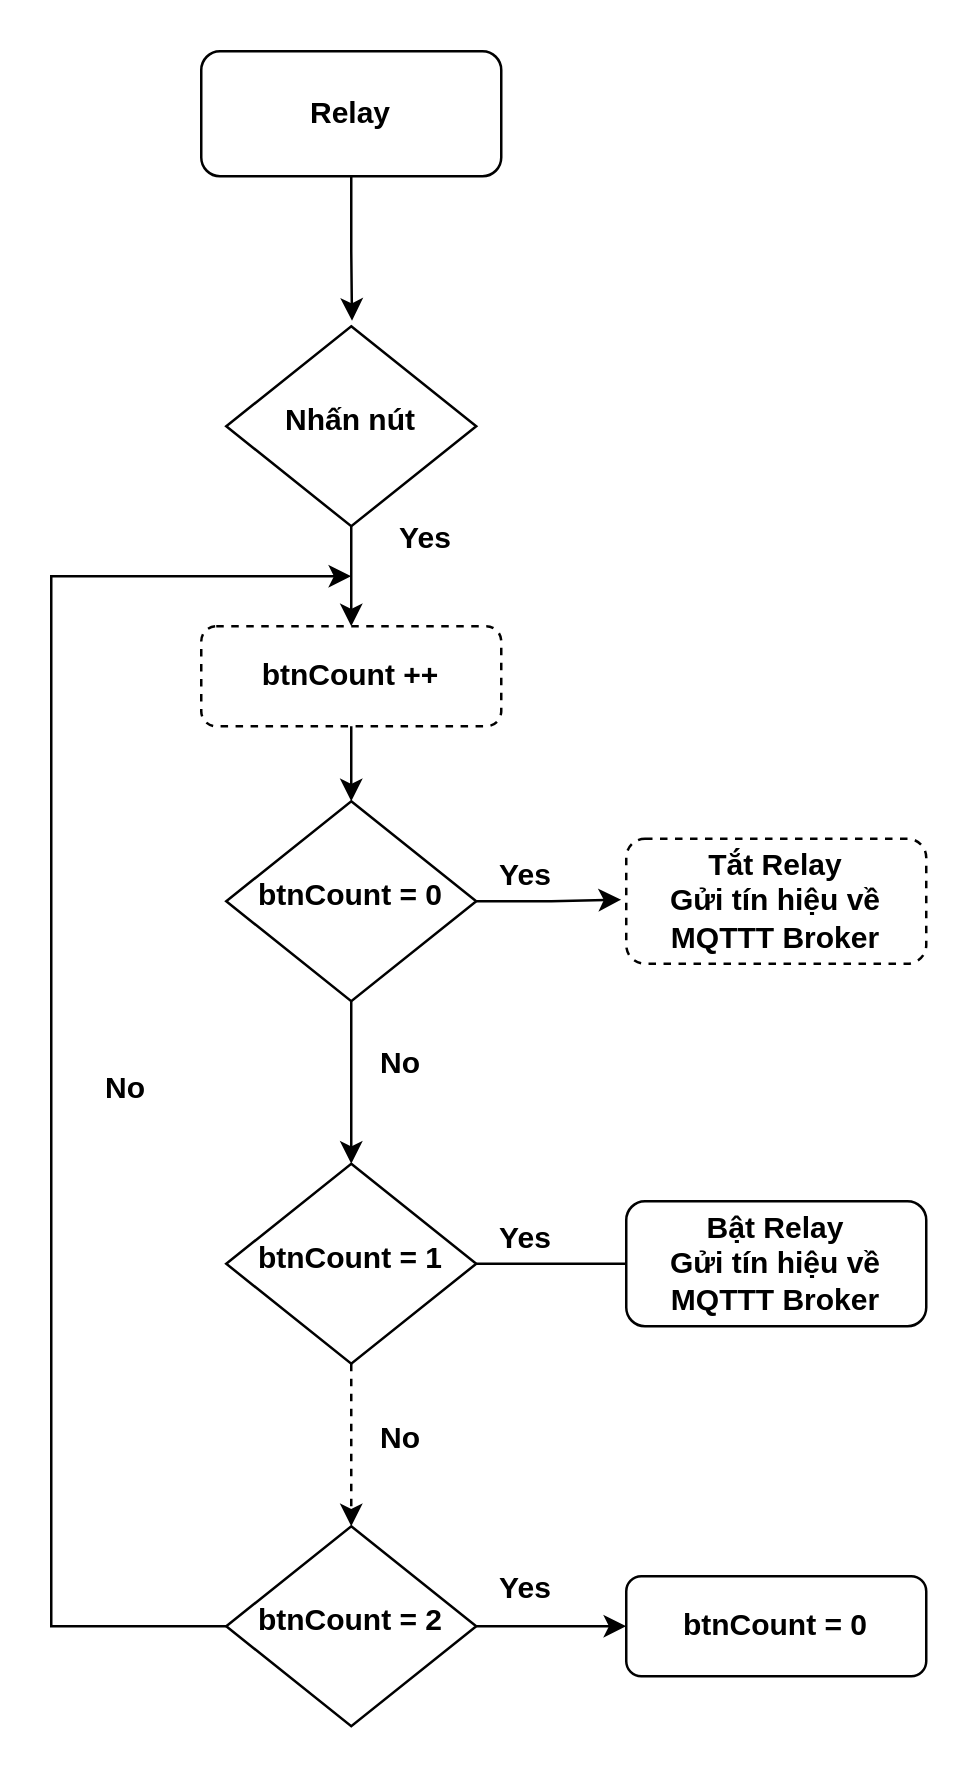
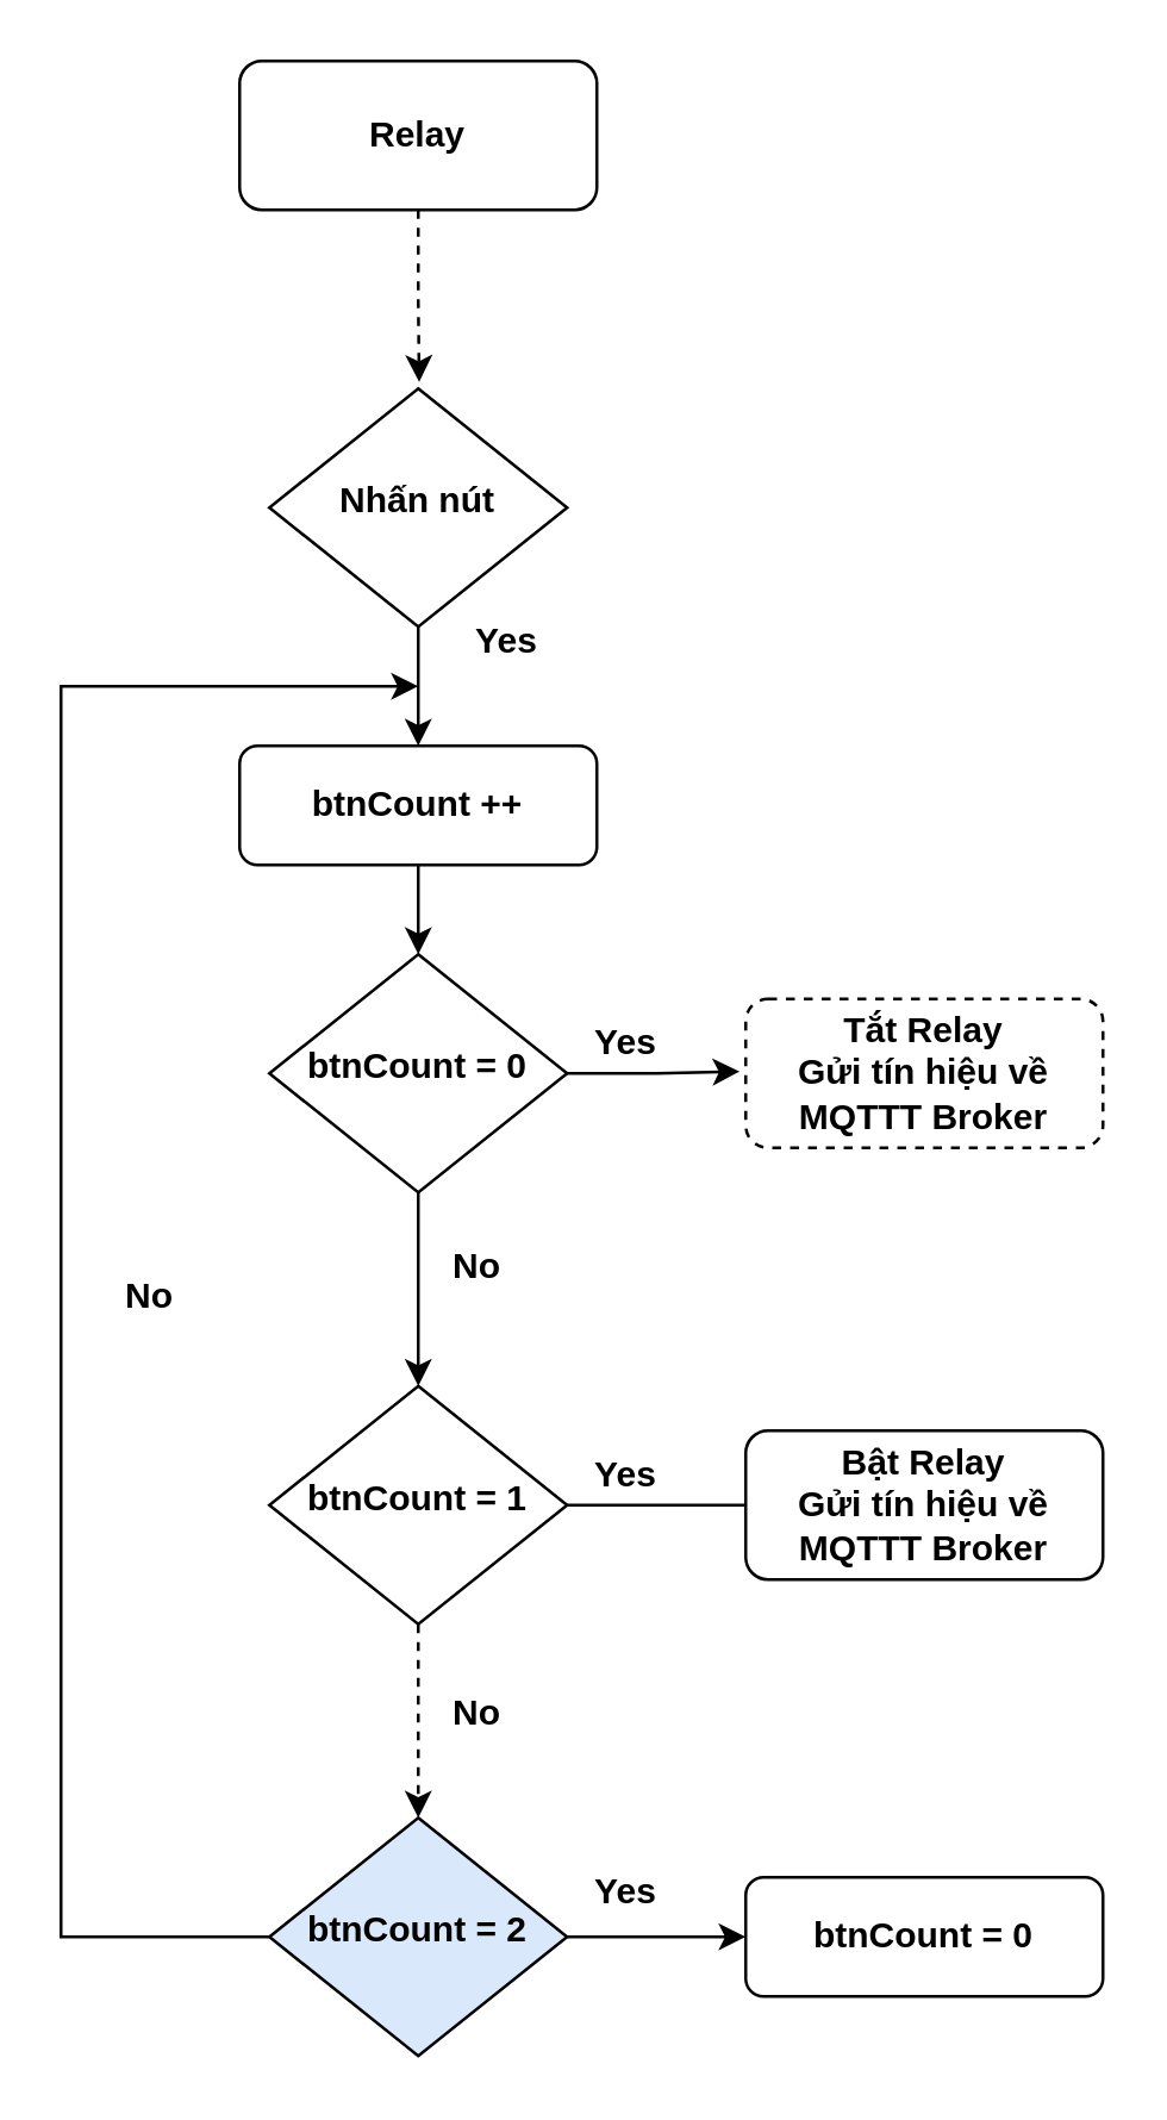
- <mxCell id="2" style="edgeStyle=orthogonalEdgeStyle;rounded=0;orthogonalLoop=1;jettySize=auto;html=1;entryX=0.503;entryY=-0.027;entryDx=0;entryDy=0;entryPerimeter=0;fontStyle=1" edge="1" parent="1" source="3" target="5"><mxGeometry relative="1" as="geometry" /></mxCell>
+ <mxCell id="2" style="edgeStyle=orthogonalEdgeStyle;rounded=0;orthogonalLoop=1;jettySize=auto;html=1;entryX=0.503;entryY=-0.027;entryDx=0;entryDy=0;entryPerimeter=0;fontStyle=1;dashed=1;" edge="1" parent="1" source="3" target="5"><mxGeometry relative="1" as="geometry" /></mxCell>
- <mxCell id="10" value="btnCount ++" style="rounded=1;whiteSpace=wrap;html=1;fontSize=12;glass=0;strokeWidth=1;shadow=0;fontStyle=1;dashed=1;" parent="1" vertex="1"><mxGeometry x="80" y="250" width="120" height="40" as="geometry" /></mxCell>
+ <mxCell id="10" value="btnCount ++" style="rounded=1;whiteSpace=wrap;html=1;fontSize=12;glass=0;strokeWidth=1;shadow=0;fontStyle=1" parent="1" vertex="1"><mxGeometry x="80" y="250" width="120" height="40" as="geometry" /></mxCell>
- <mxCell id="17" value="btnCount = 2" style="rhombus;whiteSpace=wrap;html=1;shadow=0;fontFamily=Helvetica;fontSize=12;align=center;strokeWidth=1;spacing=6;spacingTop=-4;fontStyle=1" parent="1" vertex="1"><mxGeometry x="90" y="610" width="100" height="80" as="geometry" /></mxCell>
+ <mxCell id="17" value="btnCount = 2" style="rhombus;whiteSpace=wrap;html=1;shadow=0;fontFamily=Helvetica;fontSize=12;align=center;strokeWidth=1;spacing=6;spacingTop=-4;fontStyle=1;fillColor=#dae8fc;" parent="1" vertex="1"><mxGeometry x="90" y="610" width="100" height="80" as="geometry" /></mxCell>
